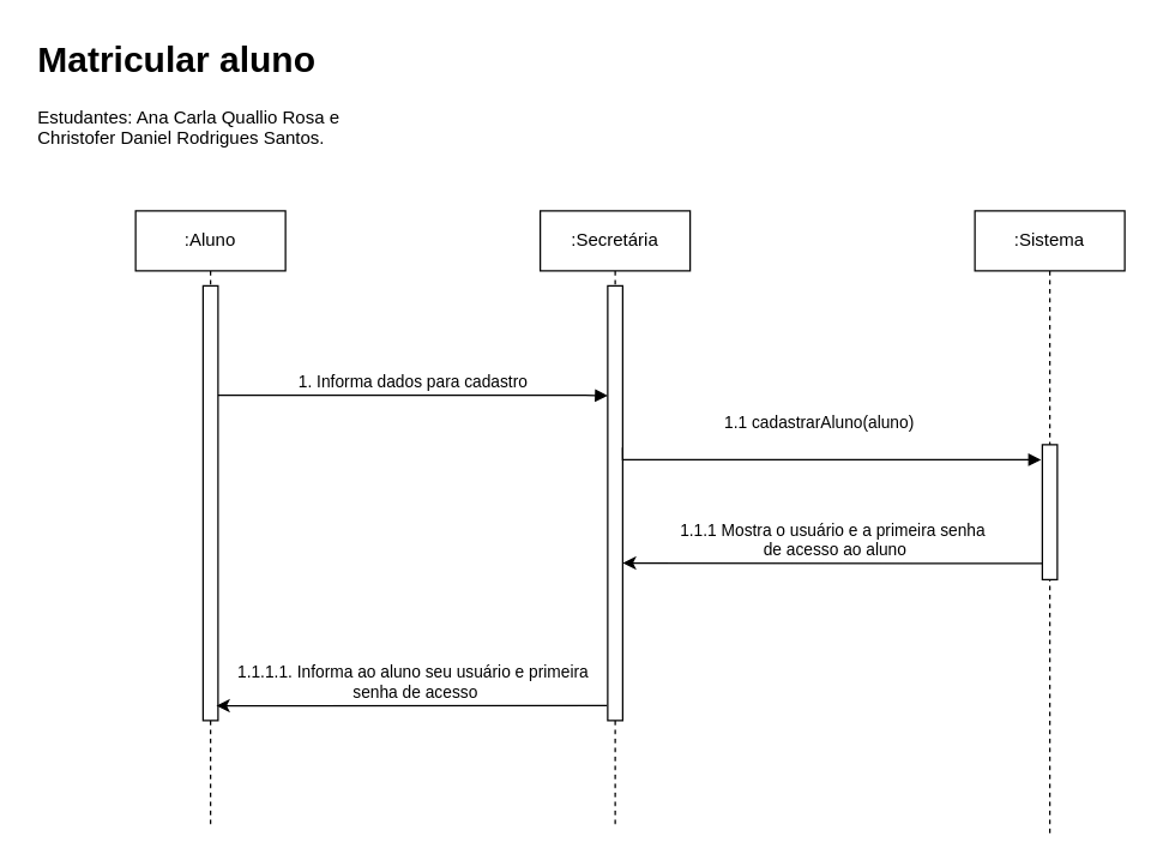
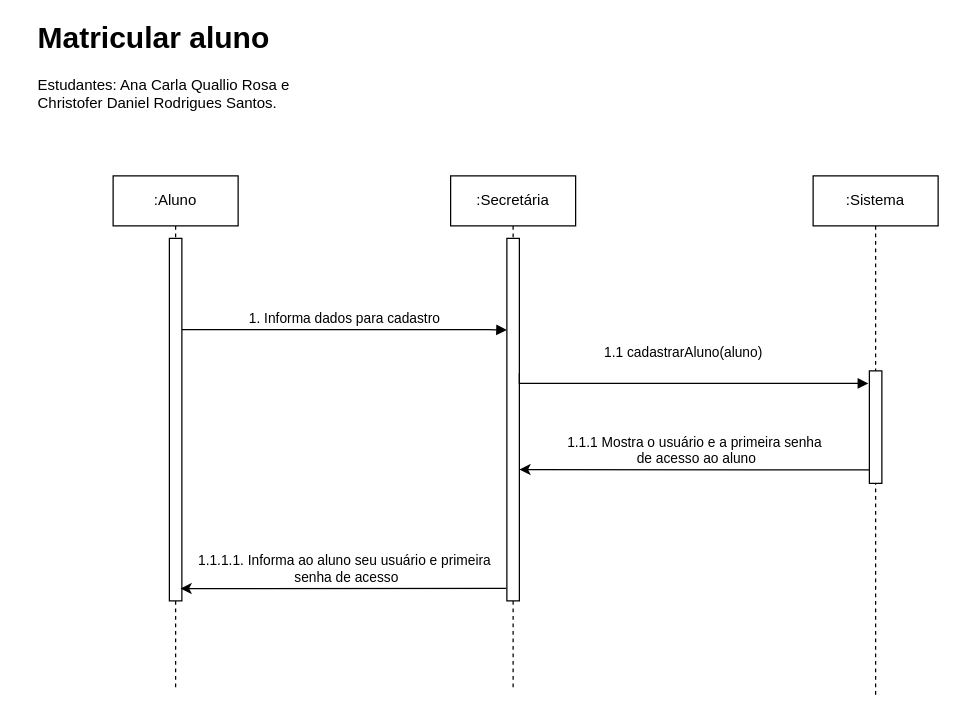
- <mxCell id="12" value="&lt;h1&gt;Matricular aluno&lt;/h1&gt;&lt;p&gt;Estudantes: Ana Carla Quallio Rosa e Christofer Daniel Rodrigues Santos.&lt;/p&gt;" style="text;html=1;strokeColor=none;fillColor=none;spacing=5;spacingTop=-20;whiteSpace=wrap;overflow=hidden;rounded=0;" vertex="1" parent="1"><mxGeometry x="20" y="20" width="220" height="120" as="geometry" /></mxCell>
+ <mxCell id="12" value="&lt;h1&gt;Matricular aluno&lt;/h1&gt;&lt;p&gt;Estudantes: Ana Carla Quallio Rosa e Christofer Daniel Rodrigues Santos.&lt;/p&gt;" style="text;html=1;strokeColor=none;fillColor=none;spacing=5;spacingTop=-20;whiteSpace=wrap;overflow=hidden;rounded=0;" vertex="1" parent="1"><mxGeometry x="25" y="10" width="220" height="120" as="geometry" /></mxCell>
